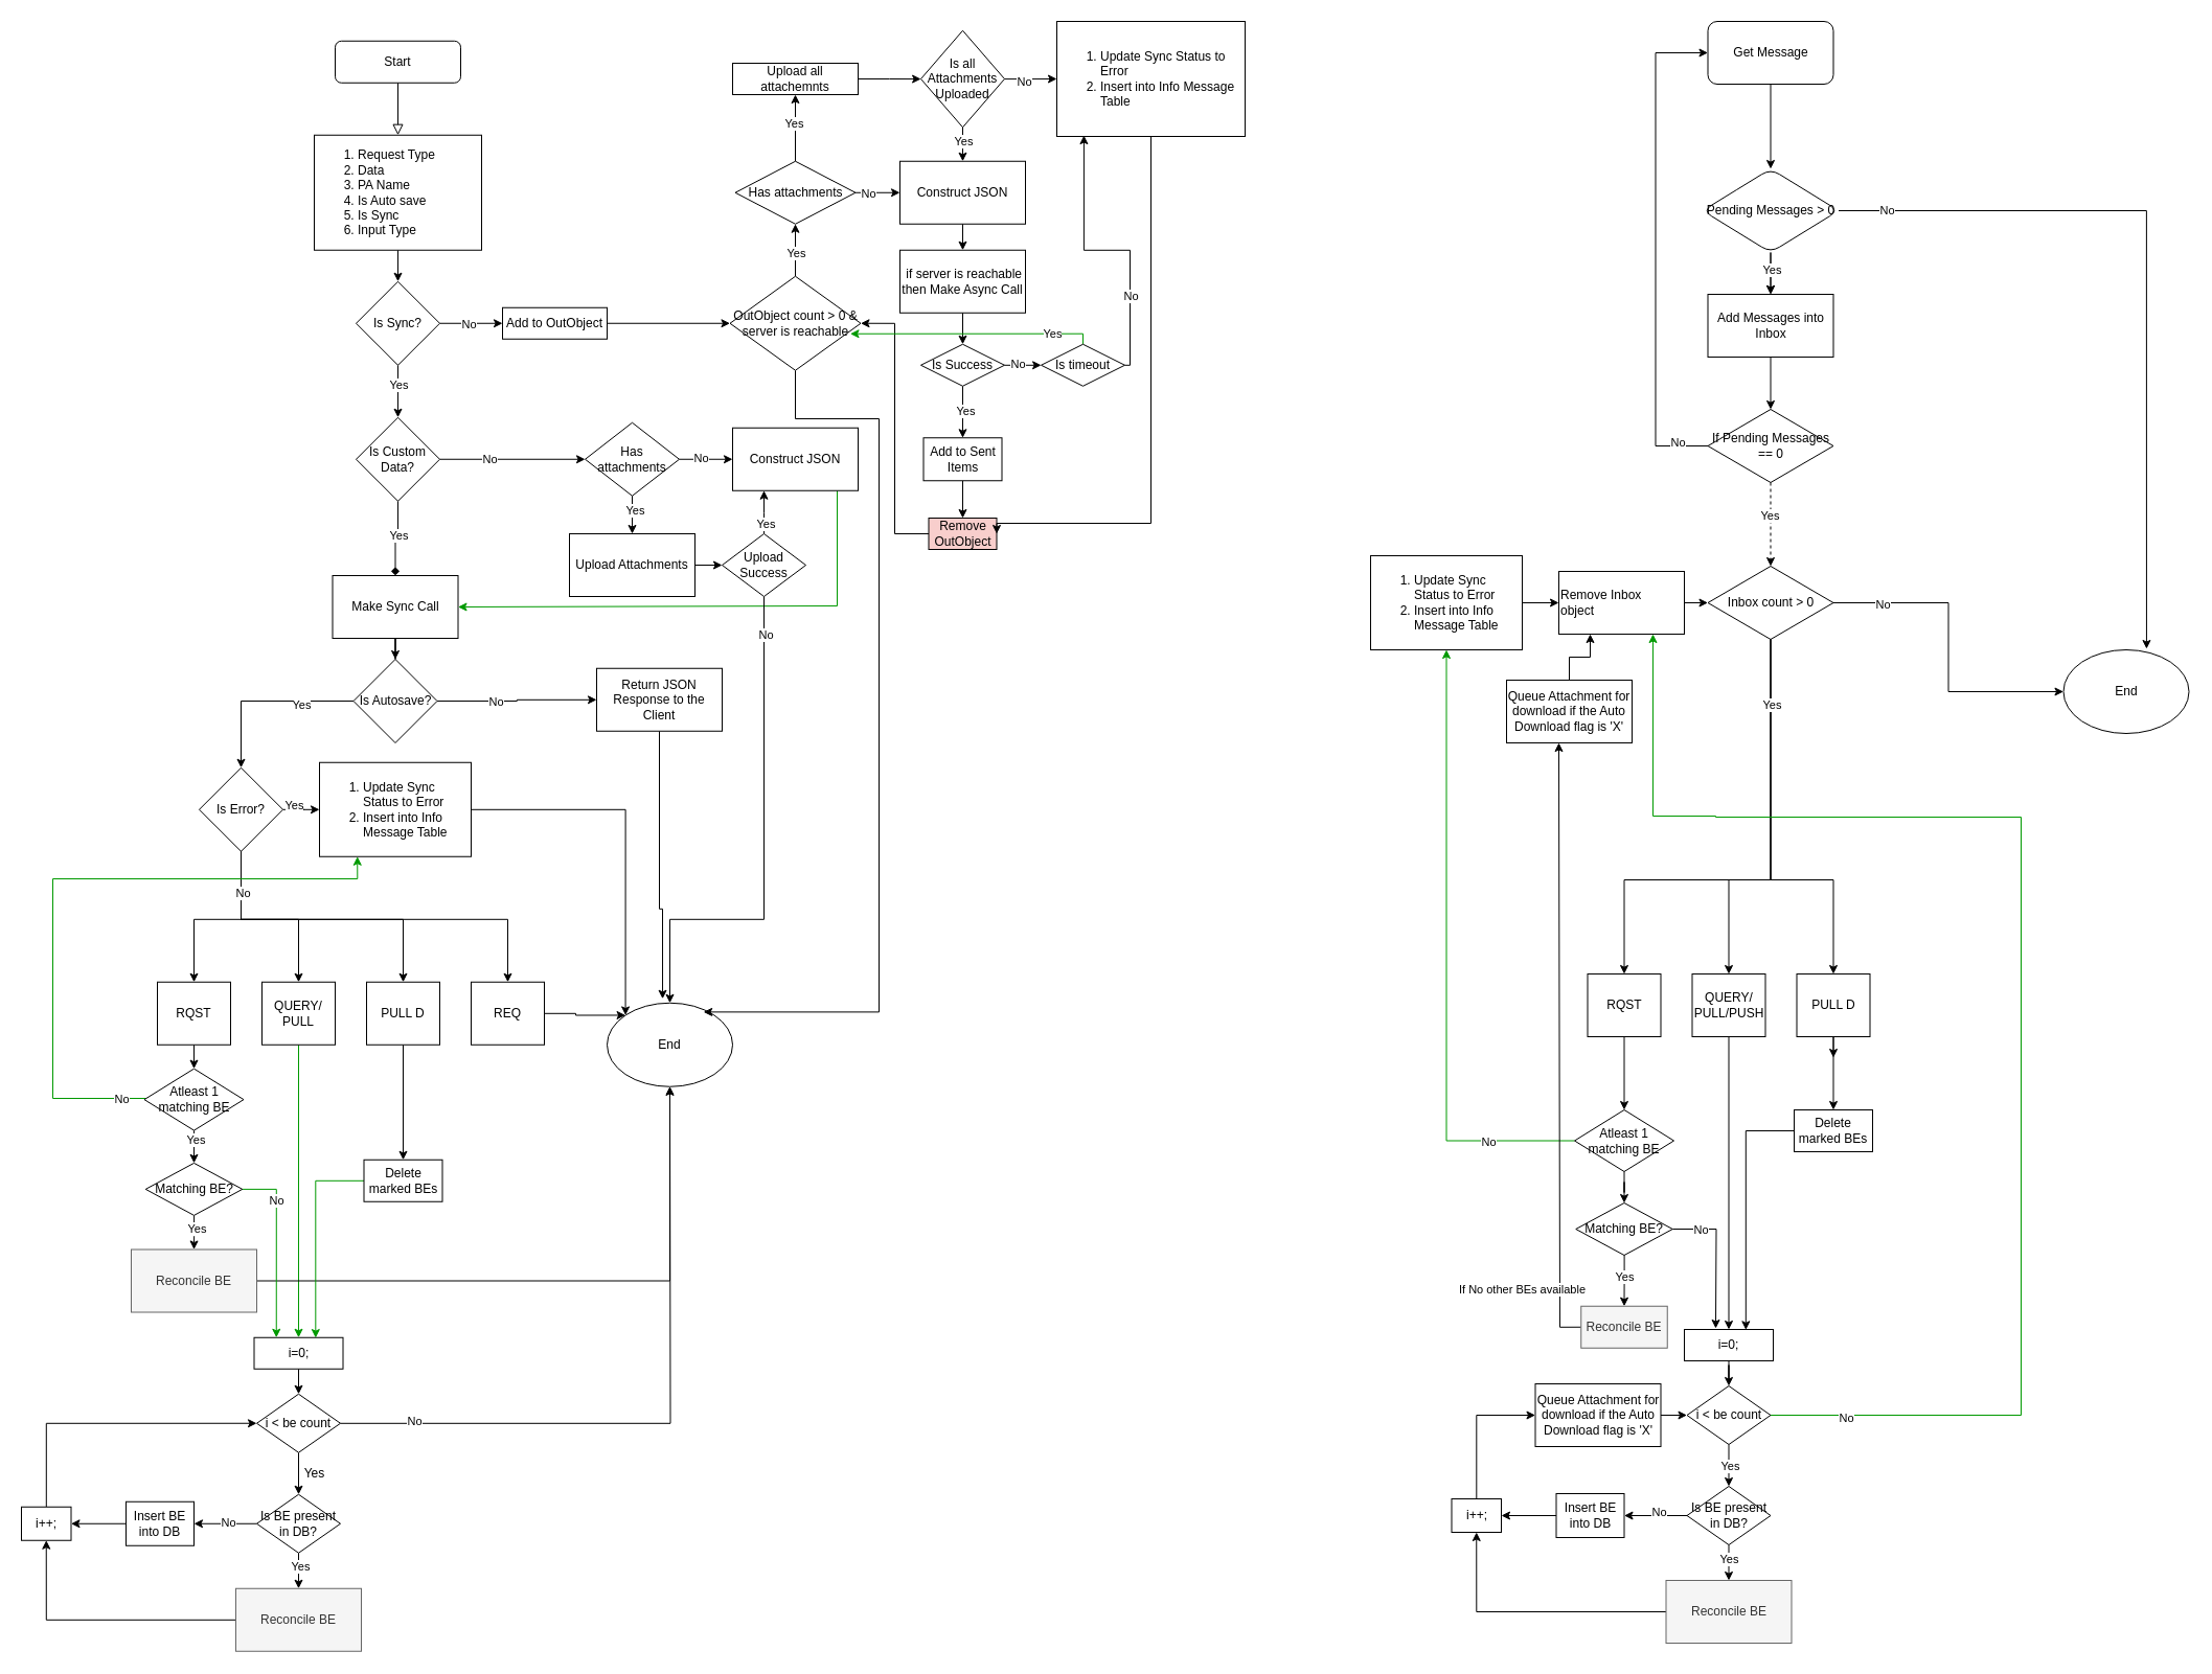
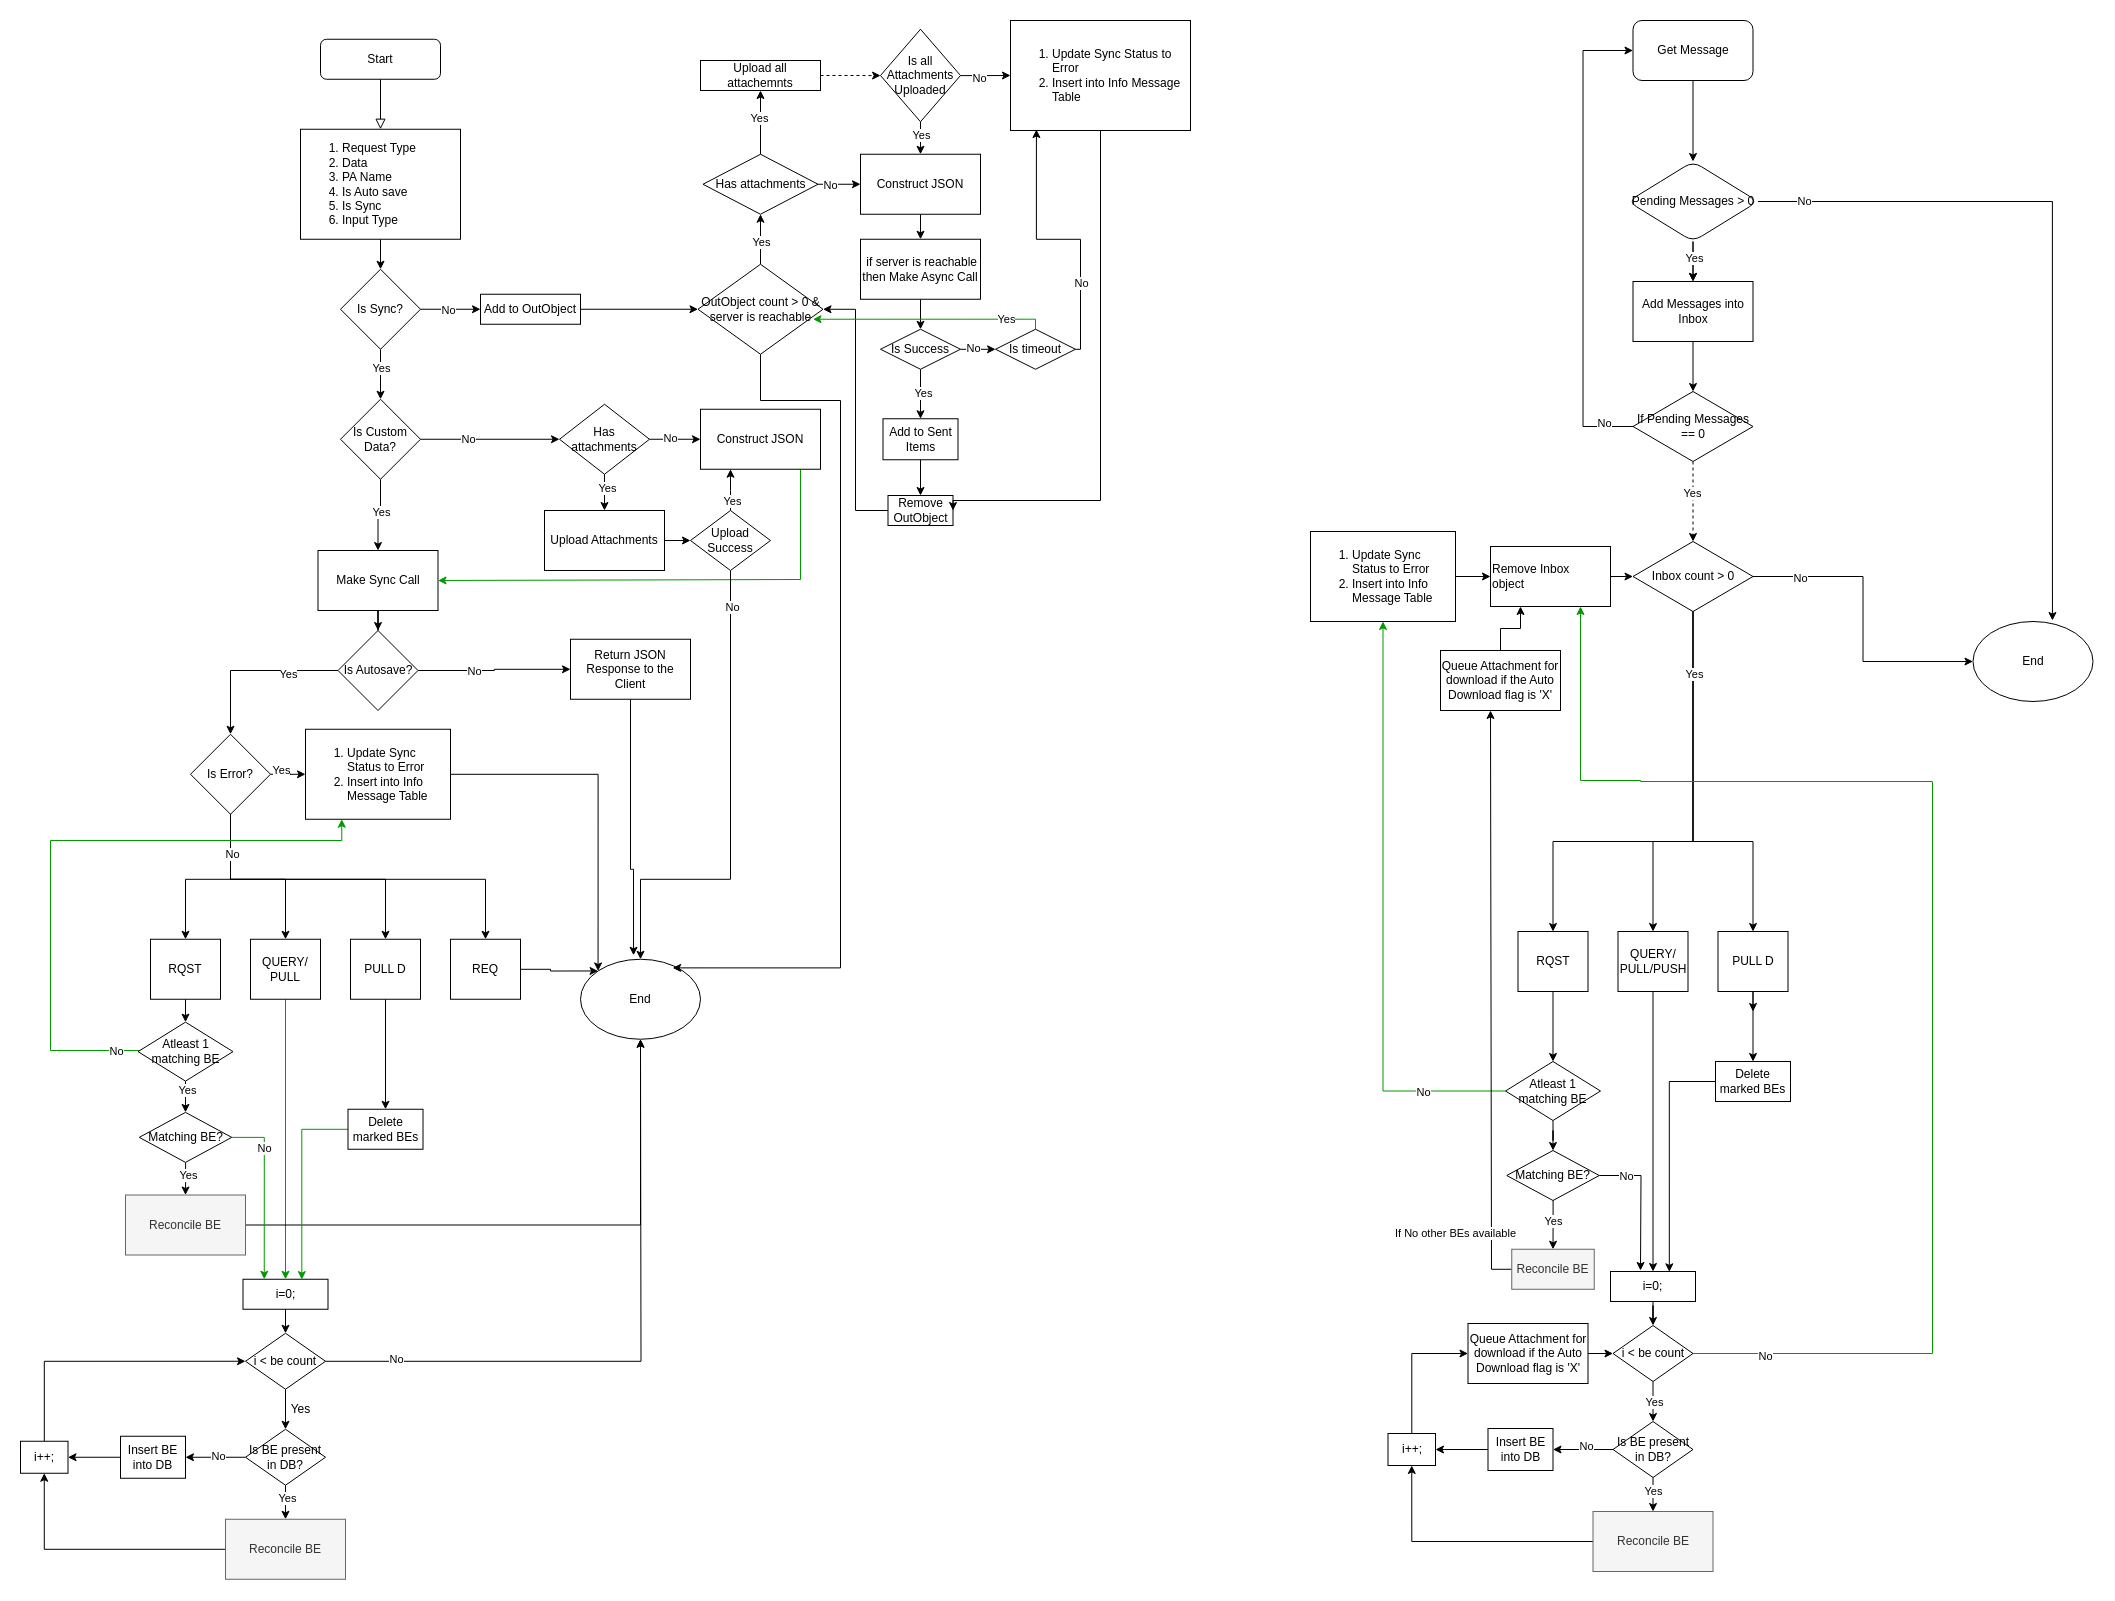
- <mxCell id="101" value="" style="edgeStyle=orthogonalEdgeStyle;rounded=0;orthogonalLoop=1;jettySize=auto;html=1;" parent="1" source="102" target="107" edge="1"><mxGeometry relative="1" as="geometry" /></mxCell>
+ <mxCell id="101" value="" style="edgeStyle=orthogonalEdgeStyle;rounded=0;orthogonalLoop=1;jettySize=auto;html=1;dashed=1;" parent="1" source="102" target="107" edge="1"><mxGeometry relative="1" as="geometry" /></mxCell>
- <mxCell id="113" value="Remove OutObject" style="whiteSpace=wrap;html=1;rounded=0;fillColor=#f8cecc;" parent="1" vertex="1"><mxGeometry x="887.5" y="495" width="65" height="30" as="geometry" /></mxCell>
+ <mxCell id="113" value="Remove OutObject" style="whiteSpace=wrap;html=1;rounded=0;" parent="1" vertex="1"><mxGeometry x="887.5" y="495" width="65" height="30" as="geometry" /></mxCell>
- <mxCell id="16" style="edgeStyle=orthogonalEdgeStyle;rounded=0;orthogonalLoop=1;jettySize=auto;html=1;entryX=0.5;entryY=0;entryDx=0;entryDy=0;endArrow=diamond;" parent="1" source="20" target="22" edge="1"><mxGeometry relative="1" as="geometry"><mxPoint x="380" y="538.75" as="targetPoint" /></mxGeometry></mxCell>
+ <mxCell id="16" style="edgeStyle=orthogonalEdgeStyle;rounded=0;orthogonalLoop=1;jettySize=auto;html=1;entryX=0.5;entryY=0;entryDx=0;entryDy=0;" parent="1" source="20" target="22" edge="1"><mxGeometry relative="1" as="geometry"><mxPoint x="380" y="538.75" as="targetPoint" /></mxGeometry></mxCell>
